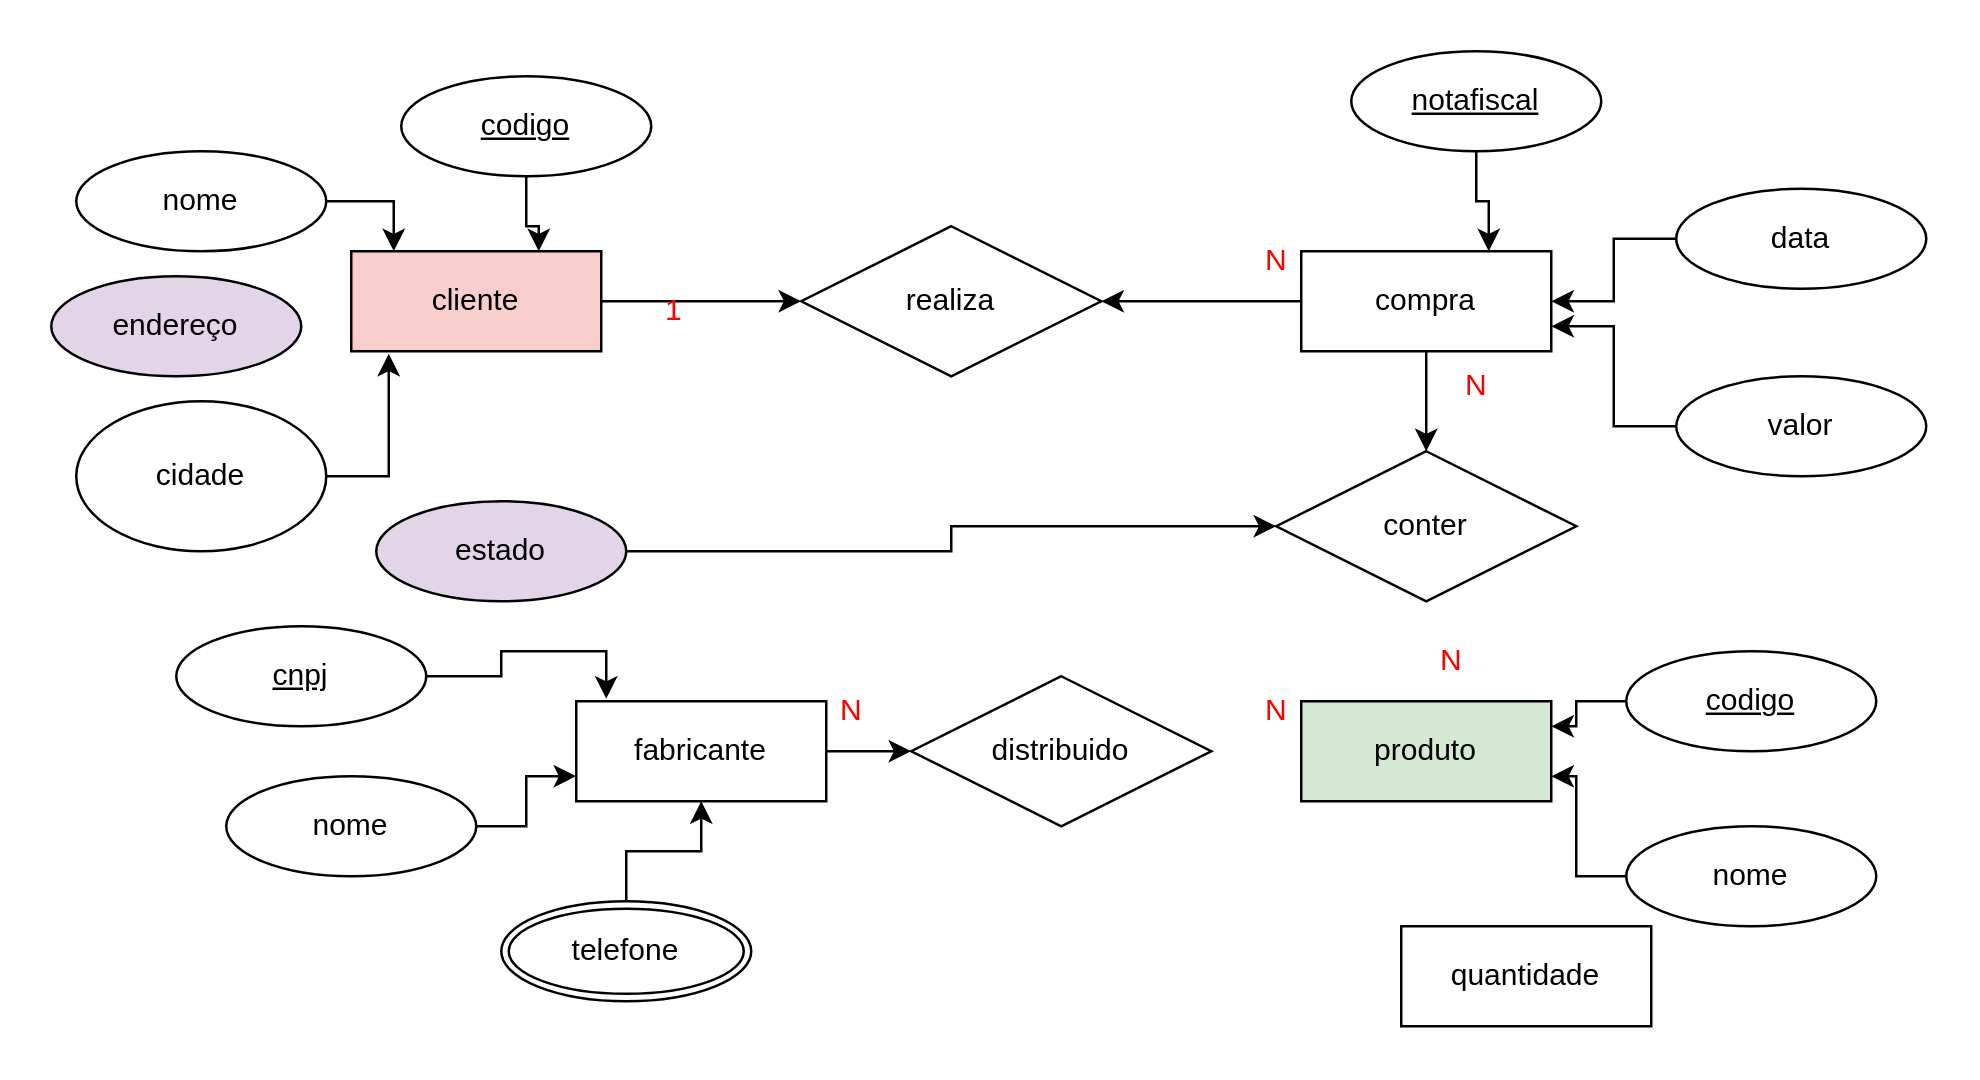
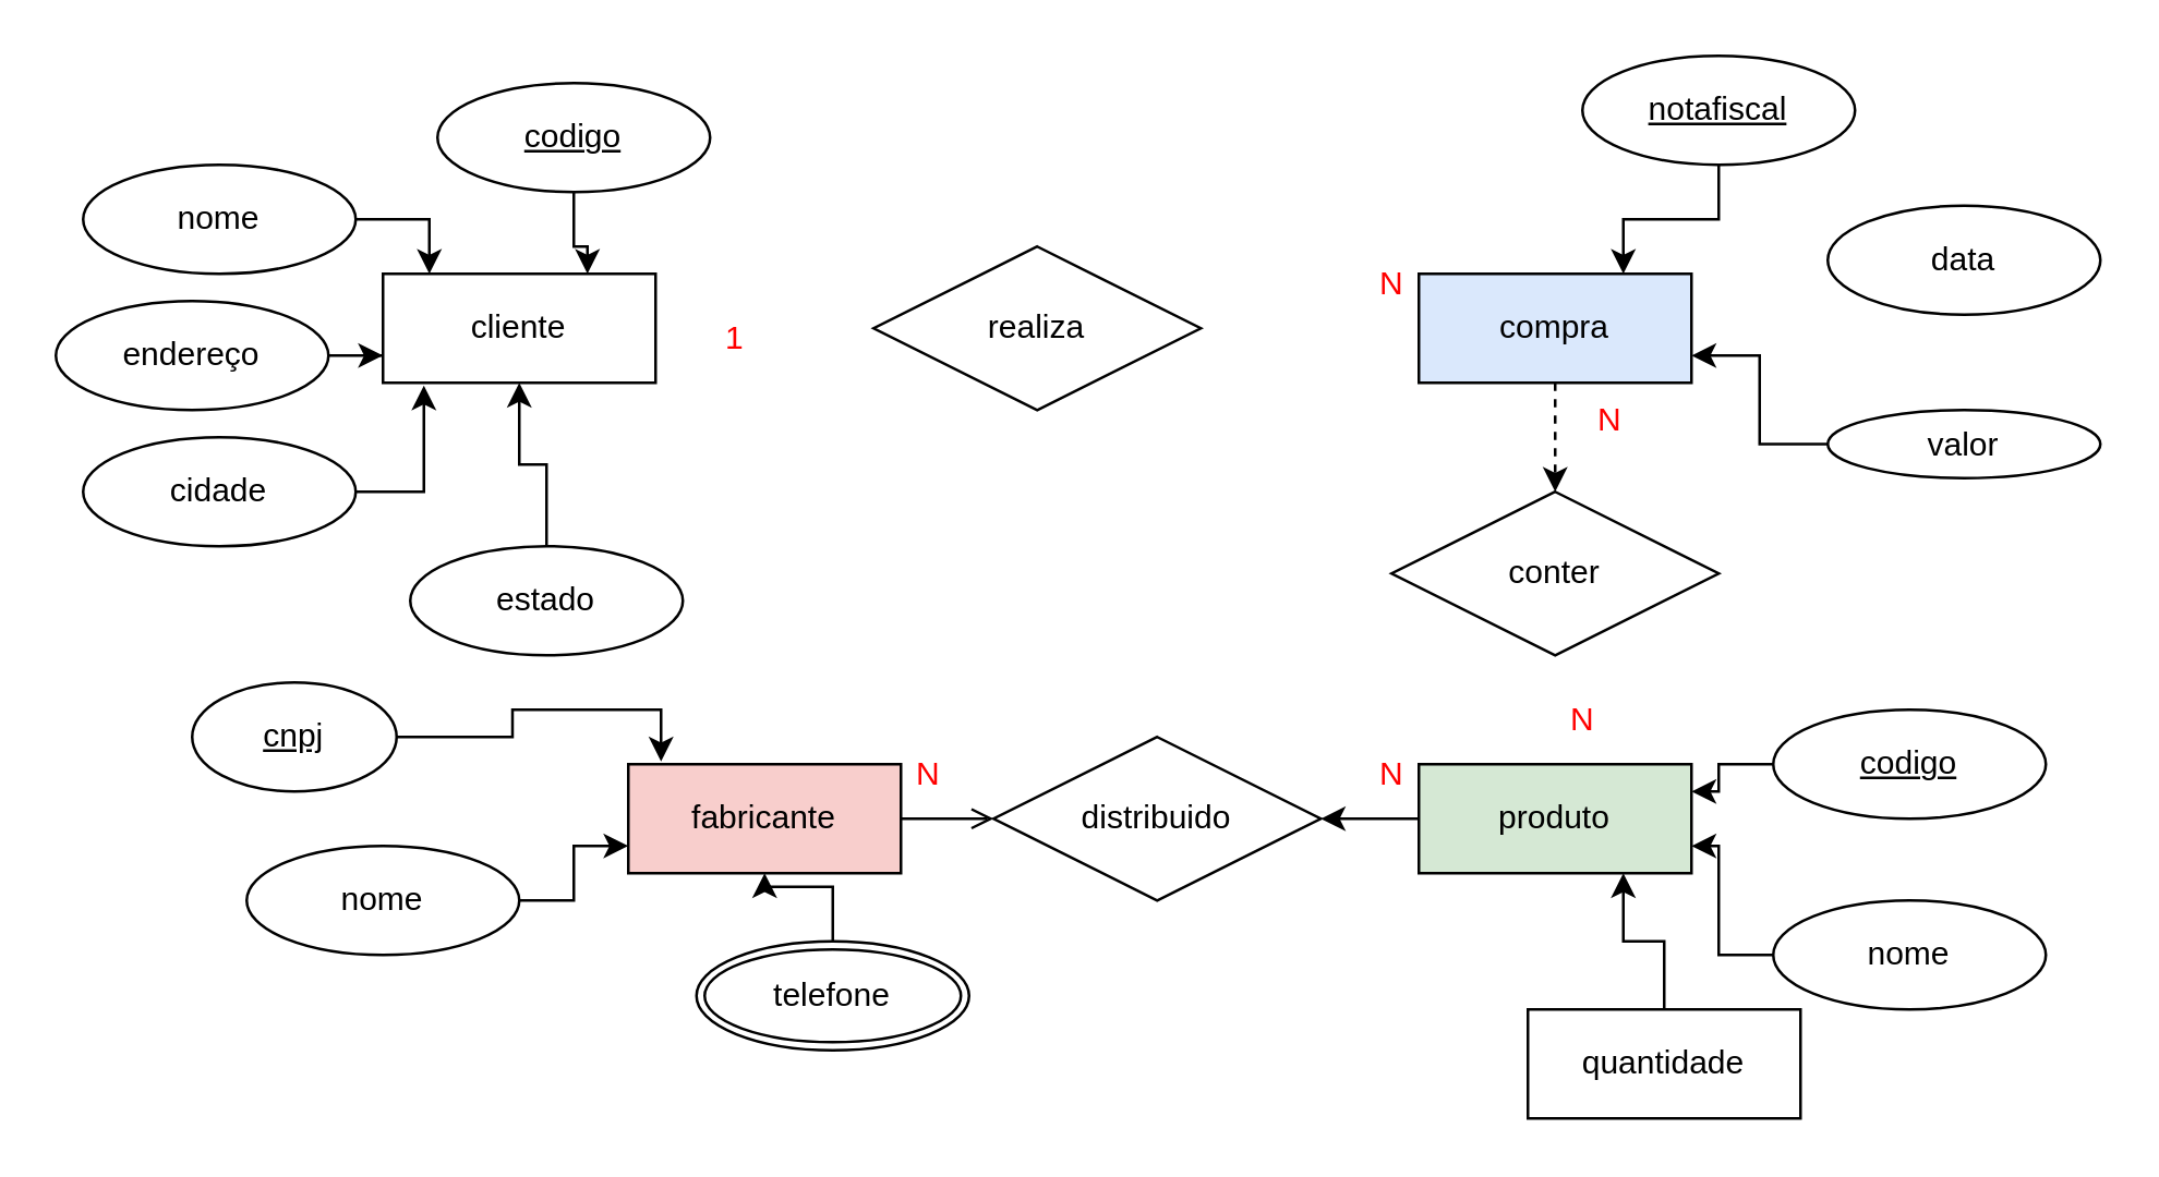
- <mxCell id="9" value="notafiscal" style="ellipse;whiteSpace=wrap;html=1;align=center;fontStyle=4;" vertex="1" parent="1"><mxGeometry x="540" y="20" width="100" height="40" as="geometry" /></mxCell>
+ <mxCell id="9" value="notafiscal" style="ellipse;whiteSpace=wrap;html=1;align=center;fontStyle=4;" vertex="1" parent="1"><mxGeometry x="580" y="20" width="100" height="40" as="geometry" /></mxCell>
- <mxCell id="10" style="edgeStyle=orthogonalEdgeStyle;rounded=0;orthogonalLoop=1;jettySize=auto;html=1;entryX=1;entryY=0.5;entryDx=0;entryDy=0;" edge="1" parent="1" source="11" target="6"><mxGeometry relative="1" as="geometry" /></mxCell>
- <mxCell id="3" value="cliente" style="whiteSpace=wrap;html=1;align=center;fillColor=#f8cecc;" vertex="1" parent="1"><mxGeometry x="140" y="100" width="100" height="40" as="geometry" /></mxCell>
+ <mxCell id="3" value="cliente" style="whiteSpace=wrap;html=1;align=center;" vertex="1" parent="1"><mxGeometry x="140" y="100" width="100" height="40" as="geometry" /></mxCell>
- <mxCell id="2" style="edgeStyle=orthogonalEdgeStyle;rounded=0;orthogonalLoop=1;jettySize=auto;html=1;entryX=0;entryY=0.5;entryDx=0;entryDy=0;" edge="1" parent="1" source="3" target="7"><mxGeometry relative="1" as="geometry" /></mxCell>
- <mxCell id="4" style="edgeStyle=orthogonalEdgeStyle;rounded=0;orthogonalLoop=1;jettySize=auto;html=1;entryX=1;entryY=0.5;entryDx=0;entryDy=0;" edge="1" parent="1" source="6" target="7"><mxGeometry relative="1" as="geometry" /></mxCell>
- <mxCell id="6" value="compra" style="whiteSpace=wrap;html=1;align=center;" vertex="1" parent="1"><mxGeometry x="520" y="100" width="100" height="40" as="geometry" /></mxCell>
+ <mxCell id="6" value="compra" style="whiteSpace=wrap;html=1;align=center;fillColor=#dae8fc;" vertex="1" parent="1"><mxGeometry x="520" y="100" width="100" height="40" as="geometry" /></mxCell>
- <mxCell id="16" value="endereço" style="ellipse;whiteSpace=wrap;html=1;align=center;fillColor=#e1d5e7;" vertex="1" parent="1"><mxGeometry x="20" y="110" width="100" height="40" as="geometry" /></mxCell>
+ <mxCell id="16" value="endereço" style="ellipse;whiteSpace=wrap;html=1;align=center;" vertex="1" parent="1"><mxGeometry x="20" y="110" width="100" height="40" as="geometry" /></mxCell>
+ <mxCell id="15" style="edgeStyle=orthogonalEdgeStyle;rounded=0;orthogonalLoop=1;jettySize=auto;html=1;entryX=0;entryY=0.75;entryDx=0;entryDy=0;" edge="1" parent="1" source="16" target="3"><mxGeometry relative="1" as="geometry" /></mxCell>
- <mxCell id="5" style="edgeStyle=orthogonalEdgeStyle;rounded=0;orthogonalLoop=1;jettySize=auto;html=1;entryX=0.5;entryY=0;entryDx=0;entryDy=0;" edge="1" parent="1" source="6" target="26"><mxGeometry relative="1" as="geometry" /></mxCell>
+ <mxCell id="5" style="edgeStyle=orthogonalEdgeStyle;rounded=0;orthogonalLoop=1;jettySize=auto;html=1;entryX=0.5;entryY=0;entryDx=0;entryDy=0;dashed=1;" edge="1" parent="1" source="6" target="26"><mxGeometry relative="1" as="geometry" /></mxCell>
- <mxCell id="13" value="valor" style="ellipse;whiteSpace=wrap;html=1;align=center;" vertex="1" parent="1"><mxGeometry x="670" y="150" width="100" height="40" as="geometry" /></mxCell>
+ <mxCell id="13" value="valor" style="ellipse;whiteSpace=wrap;html=1;align=center;" vertex="1" parent="1"><mxGeometry x="670" y="150" width="100" height="25" as="geometry" /></mxCell>
- <mxCell id="18" value="cidade" style="ellipse;whiteSpace=wrap;html=1;align=center;" vertex="1" parent="1"><mxGeometry x="30" y="160" width="100" height="60" as="geometry" /></mxCell>
+ <mxCell id="18" value="cidade" style="ellipse;whiteSpace=wrap;html=1;align=center;" vertex="1" parent="1"><mxGeometry x="30" y="160" width="100" height="40" as="geometry" /></mxCell>
- <mxCell id="20" style="edgeStyle=orthogonalEdgeStyle;rounded=0;orthogonalLoop=1;jettySize=auto;html=1;" edge="1" parent="1" source="21" target="26"><mxGeometry relative="1" as="geometry" /></mxCell>
+ <mxCell id="20" style="edgeStyle=orthogonalEdgeStyle;rounded=0;orthogonalLoop=1;jettySize=auto;html=1;entryX=0.5;entryY=1;entryDx=0;entryDy=0;" edge="1" parent="1" source="21" target="3"><mxGeometry relative="1" as="geometry" /></mxCell>
- <mxCell id="21" value="estado" style="ellipse;whiteSpace=wrap;html=1;align=center;fillColor=#e1d5e7;" vertex="1" parent="1"><mxGeometry x="150" y="200" width="100" height="40" as="geometry" /></mxCell>
+ <mxCell id="21" value="estado" style="ellipse;whiteSpace=wrap;html=1;align=center;" vertex="1" parent="1"><mxGeometry x="150" y="200" width="100" height="40" as="geometry" /></mxCell>
- <mxCell id="44" value="cnpj" style="ellipse;whiteSpace=wrap;html=1;align=center;fontStyle=4;" vertex="1" parent="1"><mxGeometry x="70" y="250" width="100" height="40" as="geometry" /></mxCell>
+ <mxCell id="44" value="cnpj" style="ellipse;whiteSpace=wrap;html=1;align=center;fontStyle=4;" vertex="1" parent="1"><mxGeometry x="70" y="250" width="75" height="40" as="geometry" /></mxCell>
- <mxCell id="40" value="fabricante" style="whiteSpace=wrap;html=1;align=center;" vertex="1" parent="1"><mxGeometry x="230" y="280" width="100" height="40" as="geometry" /></mxCell>
+ <mxCell id="40" value="fabricante" style="whiteSpace=wrap;html=1;align=center;fillColor=#f8cecc;" vertex="1" parent="1"><mxGeometry x="230" y="280" width="100" height="40" as="geometry" /></mxCell>
- <mxCell id="39" style="edgeStyle=orthogonalEdgeStyle;rounded=0;orthogonalLoop=1;jettySize=auto;html=1;entryX=0;entryY=0.5;entryDx=0;entryDy=0;" edge="1" parent="1" source="40" target="37"><mxGeometry relative="1" as="geometry" /></mxCell>
+ <mxCell id="39" style="edgeStyle=orthogonalEdgeStyle;rounded=0;orthogonalLoop=1;jettySize=auto;html=1;entryX=0;entryY=0.5;entryDx=0;entryDy=0;endArrow=open;" edge="1" parent="1" source="40" target="37"><mxGeometry relative="1" as="geometry" /></mxCell>
+ <mxCell id="28" style="edgeStyle=orthogonalEdgeStyle;rounded=0;orthogonalLoop=1;jettySize=auto;html=1;entryX=1;entryY=0.5;entryDx=0;entryDy=0;" edge="1" parent="1" source="29" target="37"><mxGeometry relative="1" as="geometry" /></mxCell>
+ <mxCell id="35" style="edgeStyle=orthogonalEdgeStyle;rounded=0;orthogonalLoop=1;jettySize=auto;html=1;entryX=0.75;entryY=1;entryDx=0;entryDy=0;" edge="1" parent="1" source="36" target="29"><mxGeometry relative="1" as="geometry" /></mxCell>
- <mxCell id="47" value="telefone" style="ellipse;shape=doubleEllipse;margin=3;whiteSpace=wrap;html=1;align=center;" vertex="1" parent="1"><mxGeometry x="200" y="360" width="100" height="40" as="geometry" /></mxCell>
+ <mxCell id="47" value="telefone" style="ellipse;shape=doubleEllipse;margin=3;whiteSpace=wrap;html=1;align=center;" vertex="1" parent="1"><mxGeometry x="255" y="345" width="100" height="40" as="geometry" /></mxCell>
